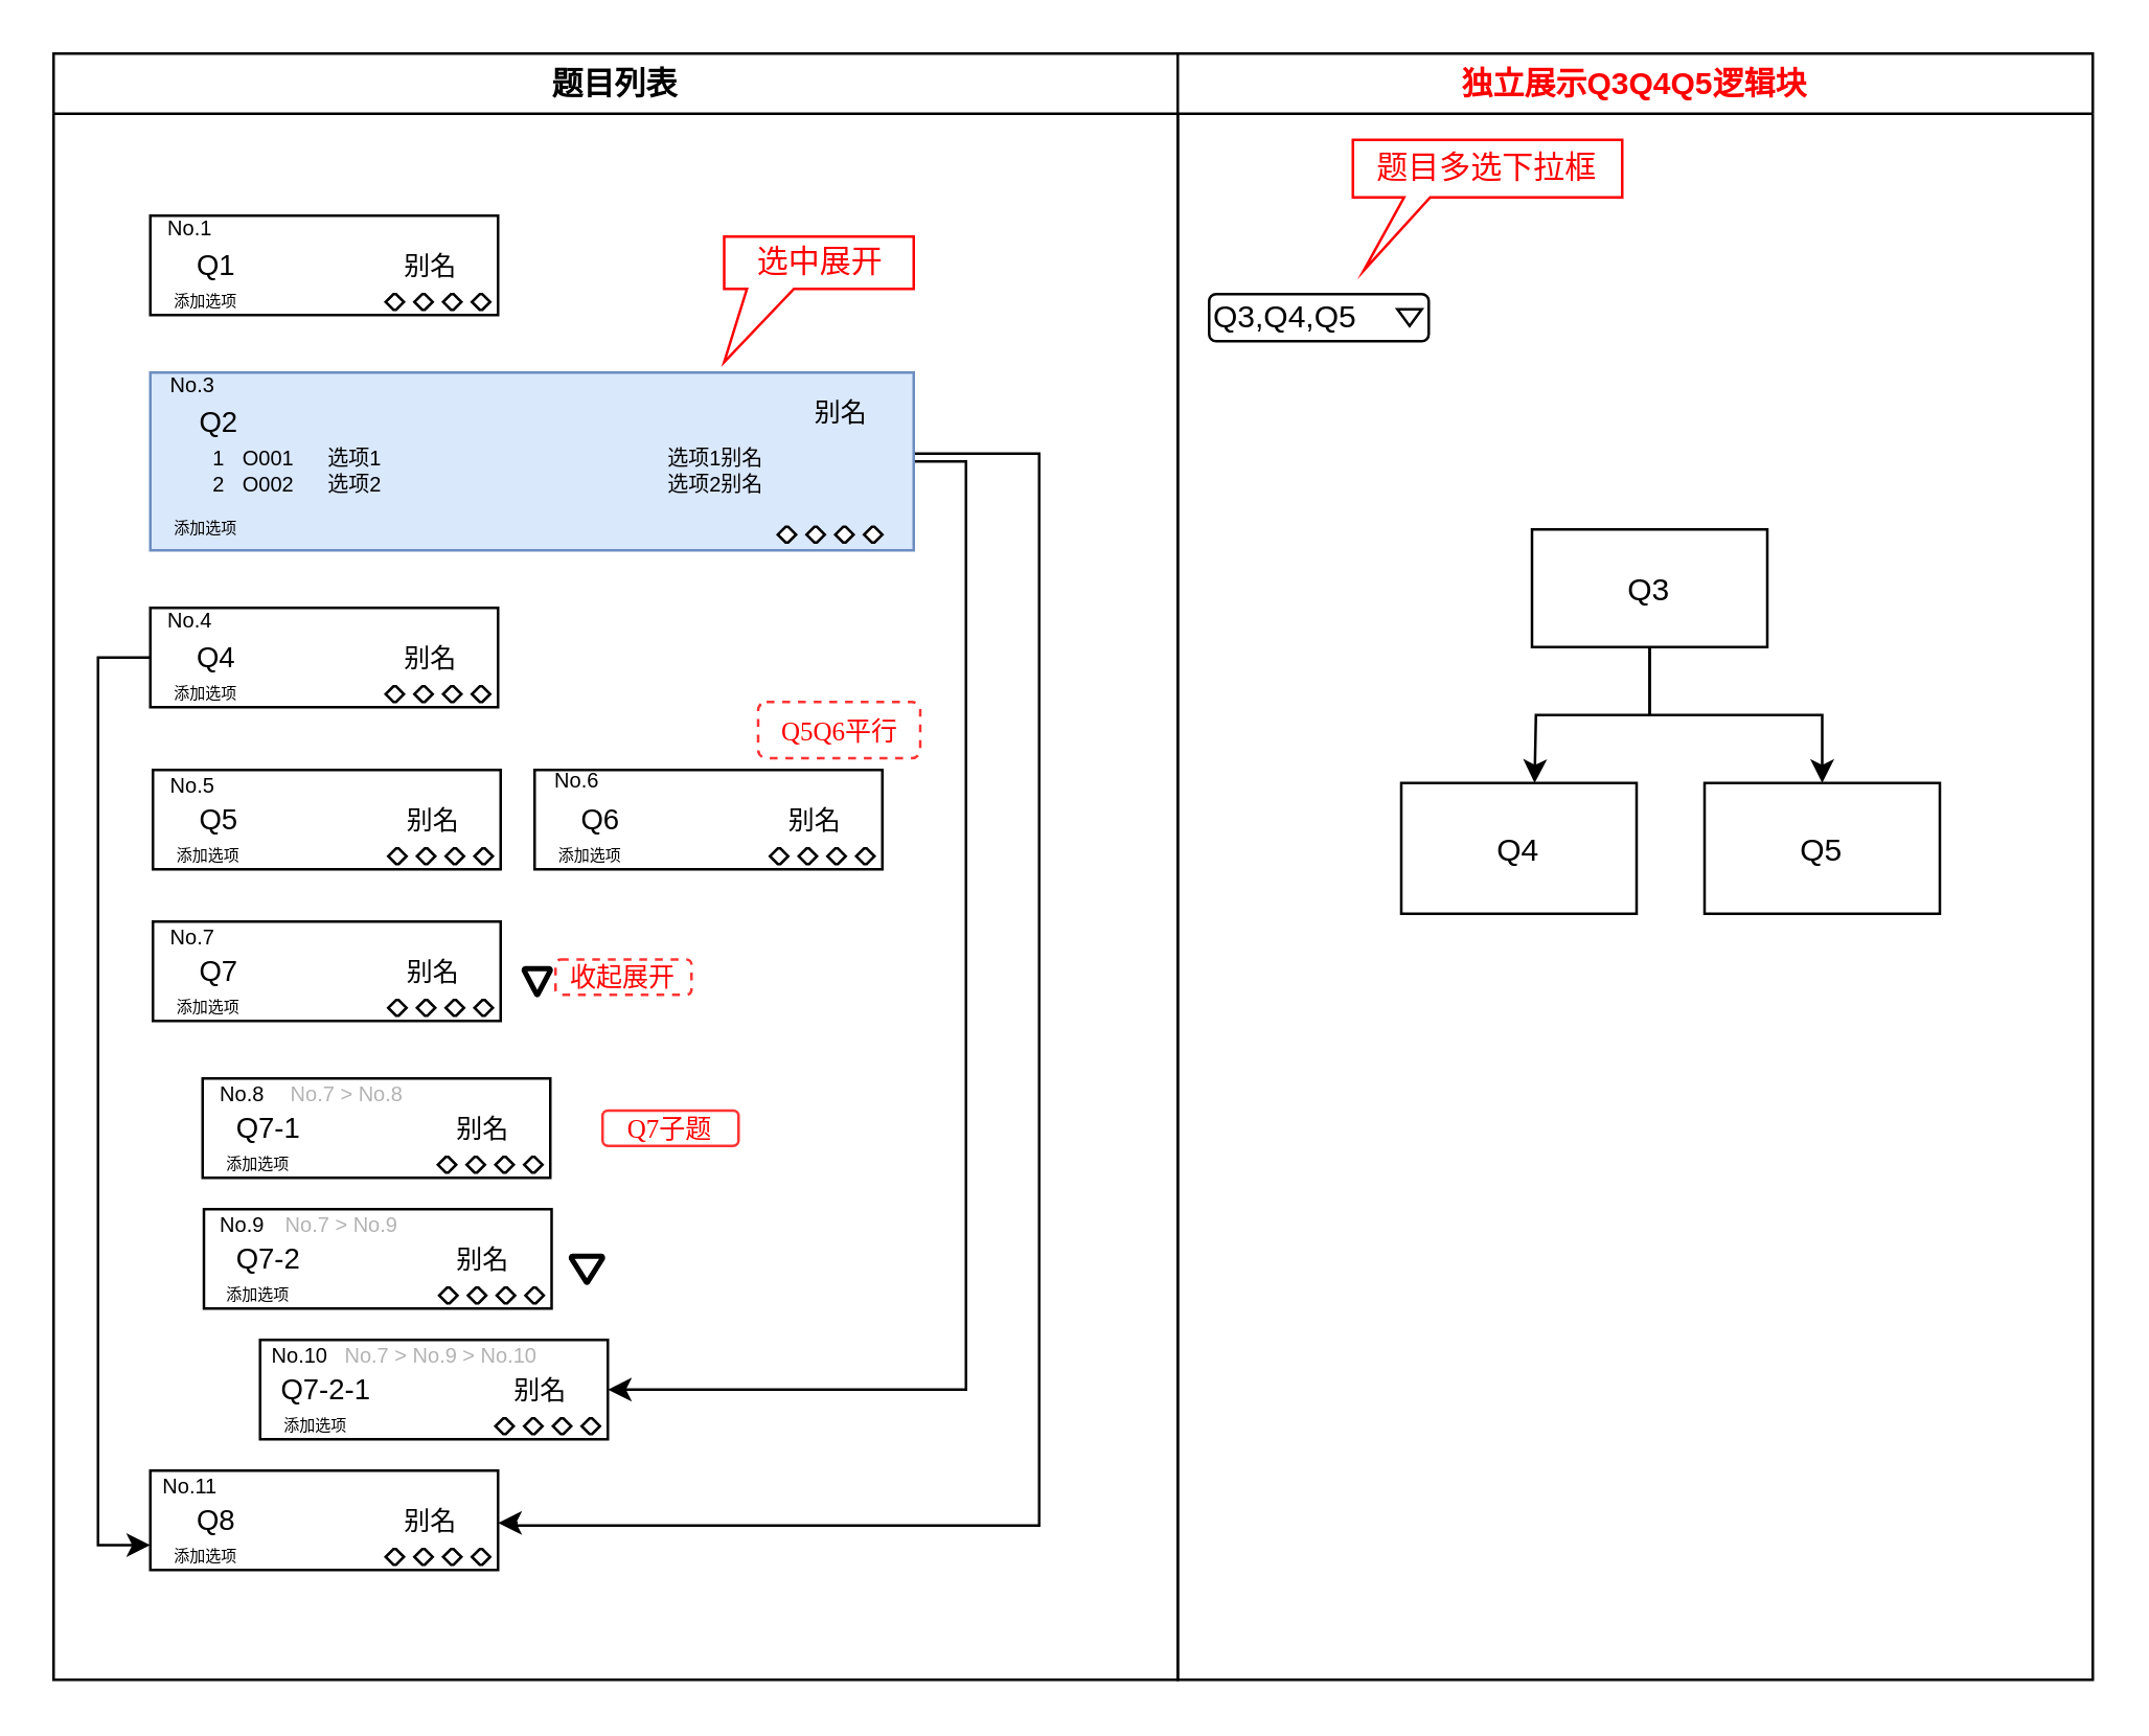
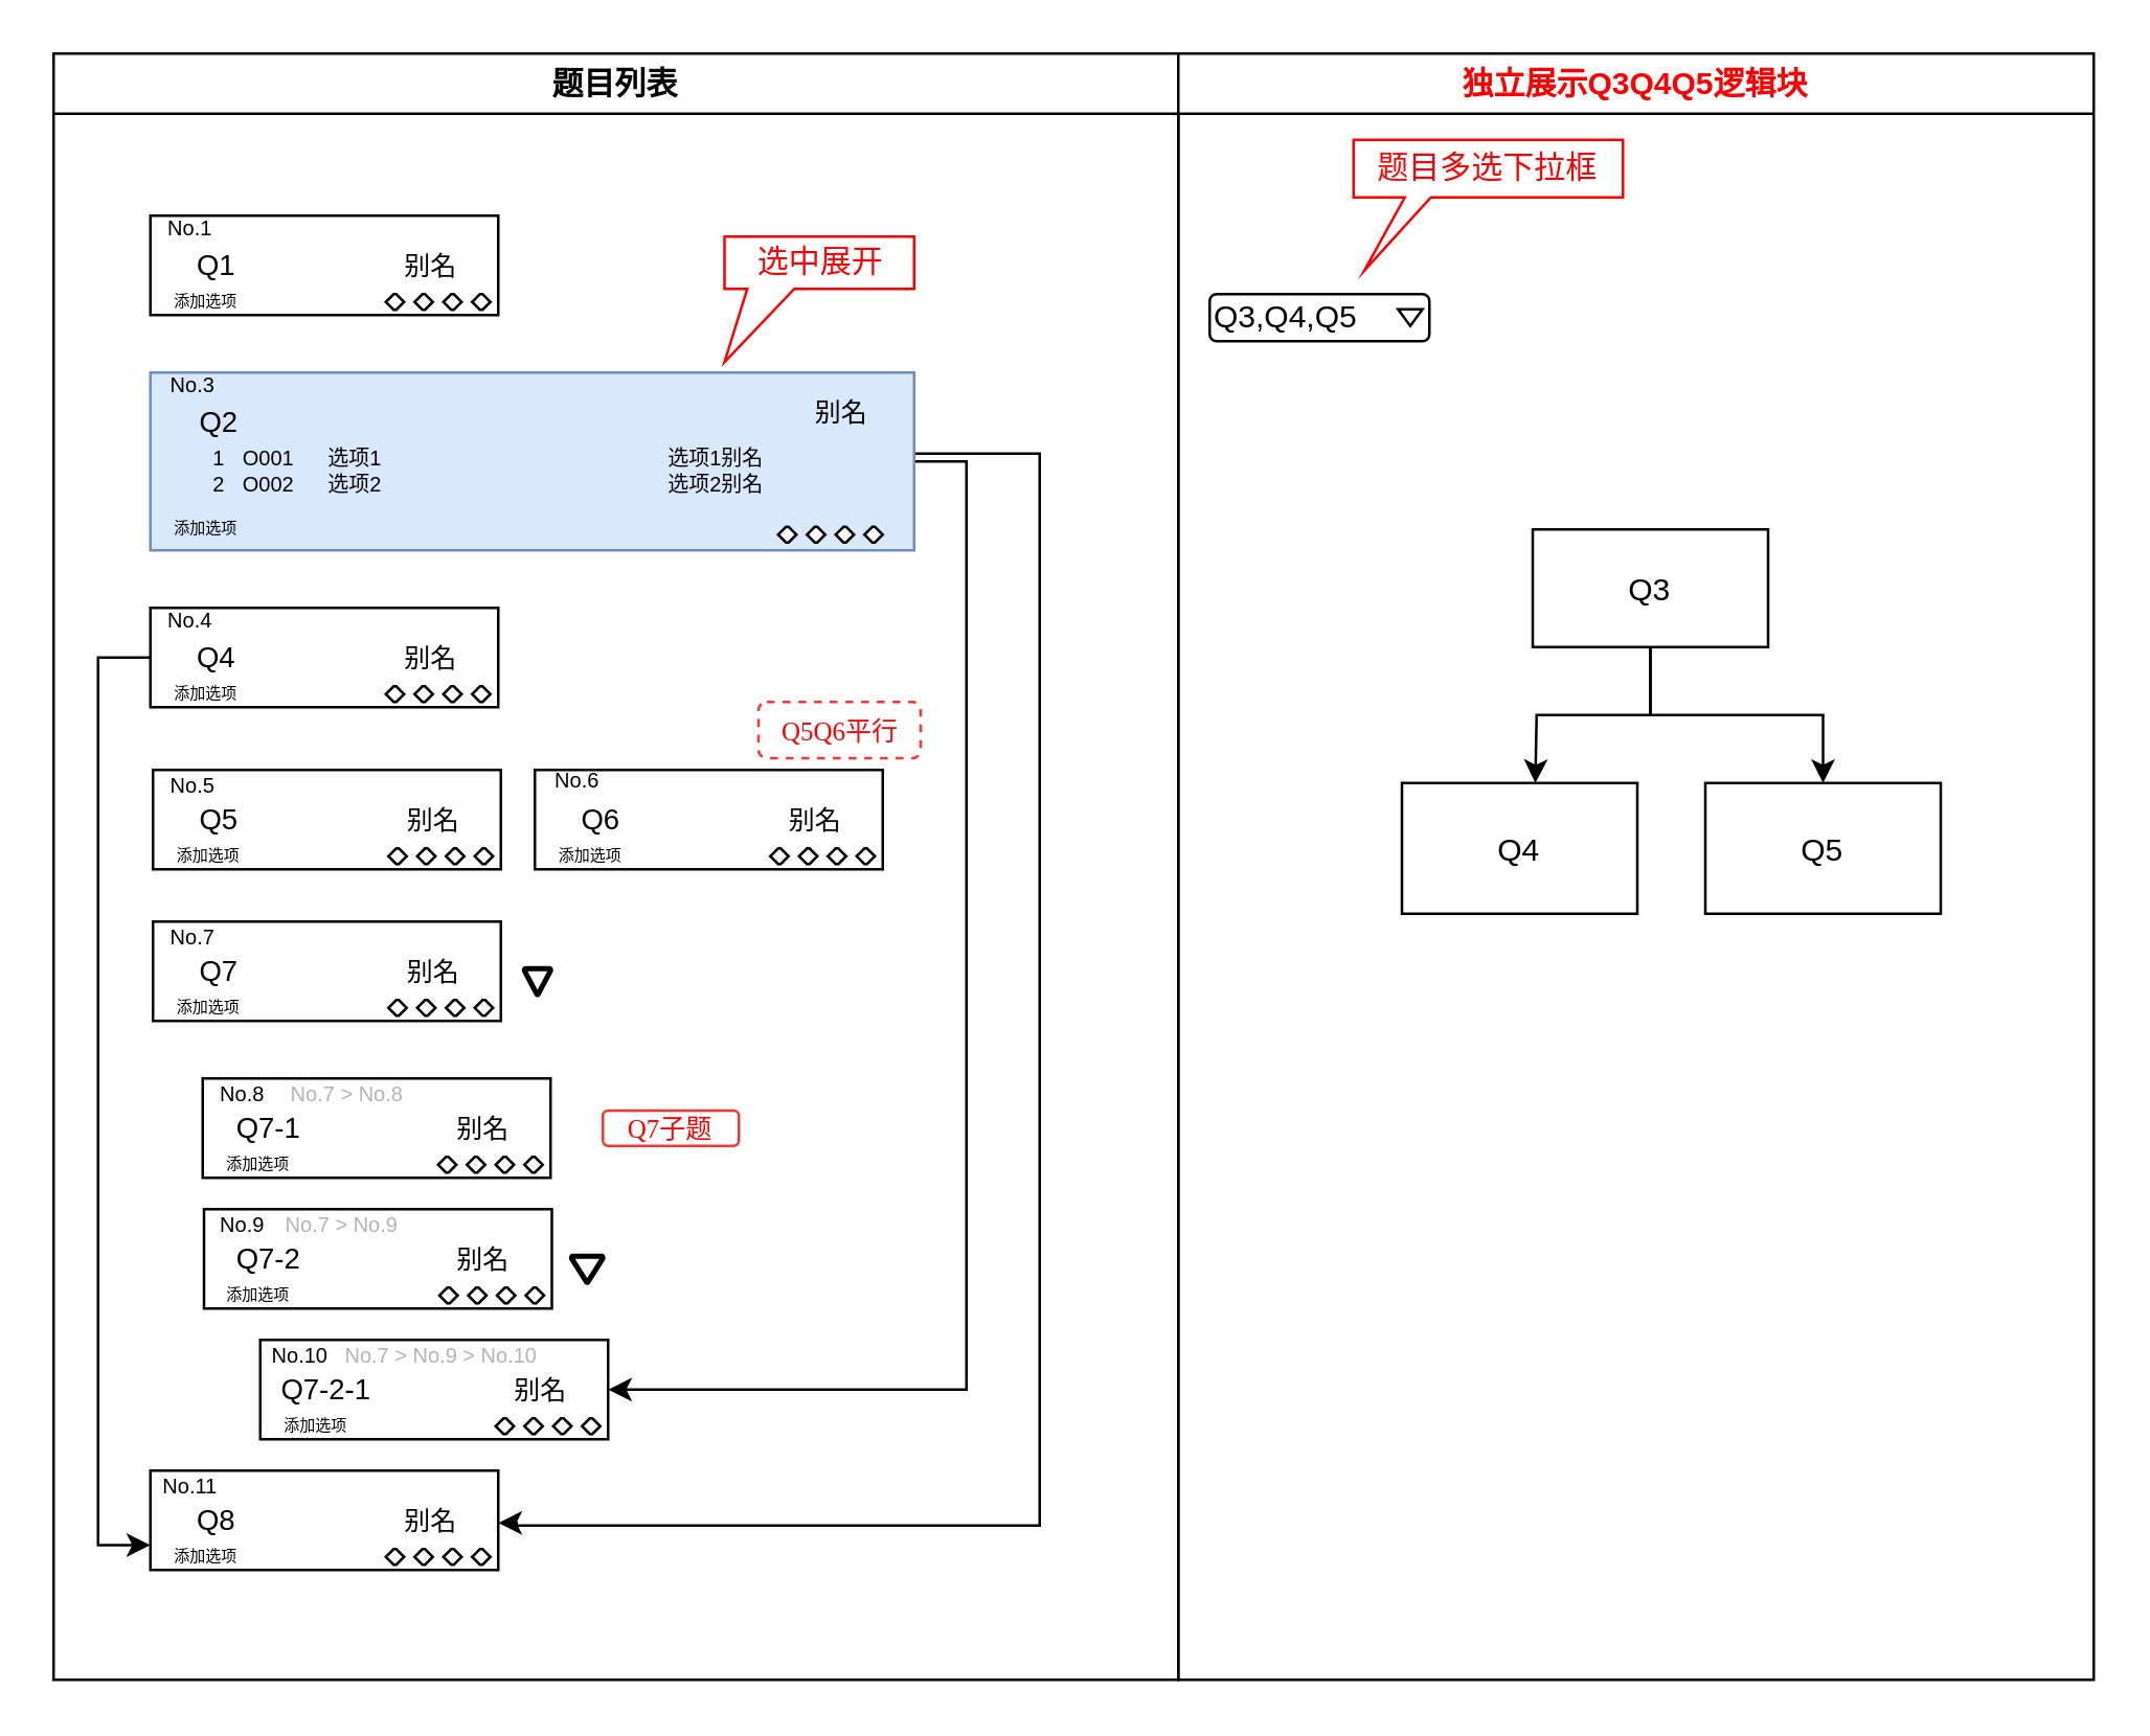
- <mxCell id="96" value="&lt;font color=&quot;#ff0000&quot; style=&quot;font-size: 10px;&quot;&gt;收起展开&lt;/font&gt;" style="rounded=1;whiteSpace=wrap;html=1;dashed=1;strokeColor=#FF3333;align=center;fontStyle=0;fontFamily=Comic Sans MS;" vertex="1" parent="2"><mxGeometry x="192" y="346.5" width="52" height="13.5" as="geometry" /></mxCell>
